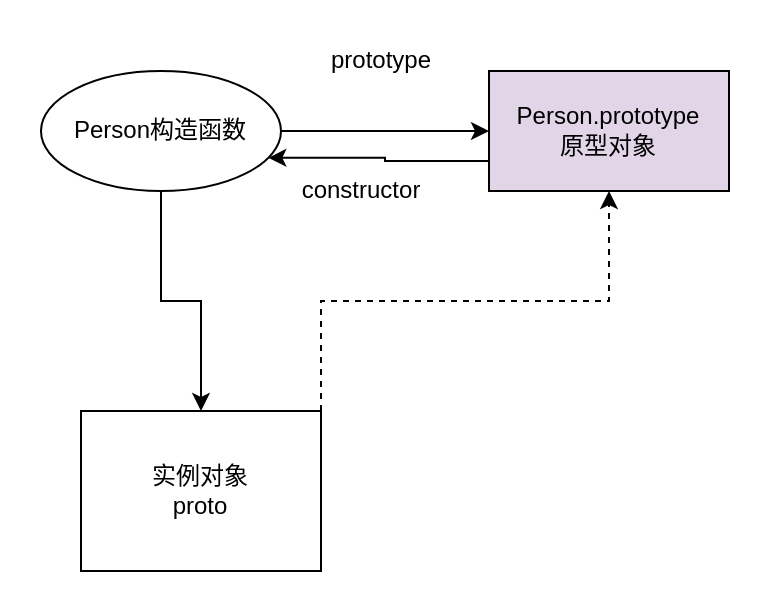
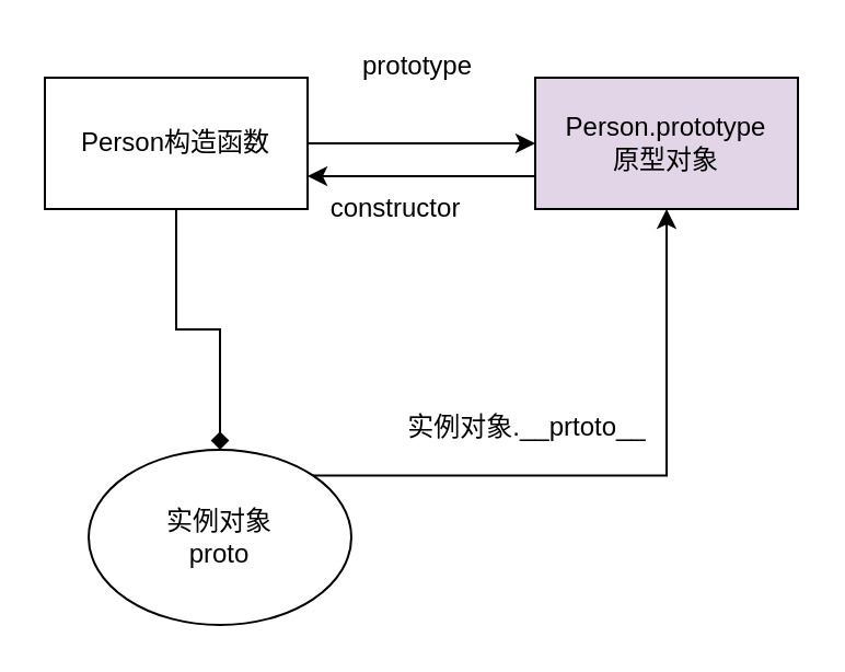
- <mxCell id="4" value="Person构造函数&lt;br&gt;" style="ellipse;whiteSpace=wrap;html=1;" vertex="1" parent="1"><mxGeometry x="20" y="35" width="120" height="60" as="geometry" /></mxCell>
+ <mxCell id="4" value="Person构造函数&lt;br&gt;" style="rounded=0;whiteSpace=wrap;html=1;" vertex="1" parent="1"><mxGeometry x="20" y="35" width="120" height="60" as="geometry" /></mxCell>
- <mxCell id="9" style="edgeStyle=orthogonalEdgeStyle;rounded=0;orthogonalLoop=1;jettySize=auto;html=1;exitX=1;exitY=0;exitDx=0;exitDy=0;entryX=0.5;entryY=1;entryDx=0;entryDy=0;dashed=1;" edge="1" parent="1" source="10" target="6"><mxGeometry relative="1" as="geometry" /></mxCell>
+ <mxCell id="9" style="edgeStyle=orthogonalEdgeStyle;rounded=0;orthogonalLoop=1;jettySize=auto;html=1;exitX=1;exitY=0;exitDx=0;exitDy=0;entryX=0.5;entryY=1;entryDx=0;entryDy=0;" edge="1" parent="1" source="10" target="6"><mxGeometry relative="1" as="geometry" /></mxCell>
+ <mxCell id="11" value="实例对象.__prtoto__" style="text;html=1;resizable=0;autosize=1;align=center;verticalAlign=middle;points=[];fillColor=none;strokeColor=none;rounded=0;" vertex="1" parent="1"><mxGeometry x="180" y="185" width="120" height="20" as="geometry" /></mxCell>
- <mxCell id="3" style="edgeStyle=orthogonalEdgeStyle;rounded=0;orthogonalLoop=1;jettySize=auto;html=1;" edge="1" parent="1" source="4" target="10"><mxGeometry relative="1" as="geometry" /></mxCell>
+ <mxCell id="3" style="edgeStyle=orthogonalEdgeStyle;rounded=0;orthogonalLoop=1;jettySize=auto;html=1;endArrow=diamond;" edge="1" parent="1" source="4" target="10"><mxGeometry relative="1" as="geometry" /></mxCell>
- <mxCell id="10" value="实例对象&lt;br&gt;proto" style="whiteSpace=wrap;html=1;rounded=0;" vertex="1" parent="1"><mxGeometry x="40" y="205" width="120" height="80" as="geometry" /></mxCell>
+ <mxCell id="10" value="实例对象&lt;br&gt;proto" style="ellipse;whiteSpace=wrap;html=1;" vertex="1" parent="1"><mxGeometry x="40" y="205" width="120" height="80" as="geometry" /></mxCell>
